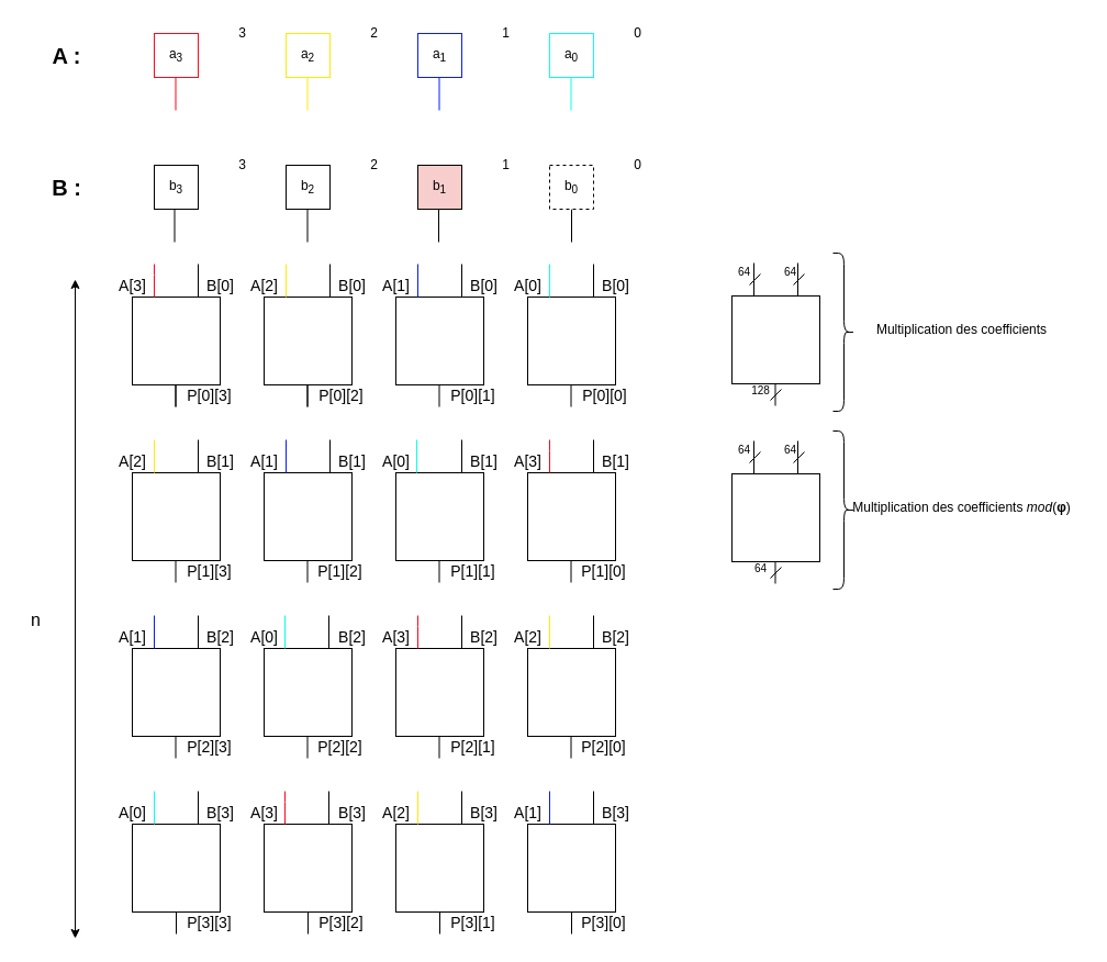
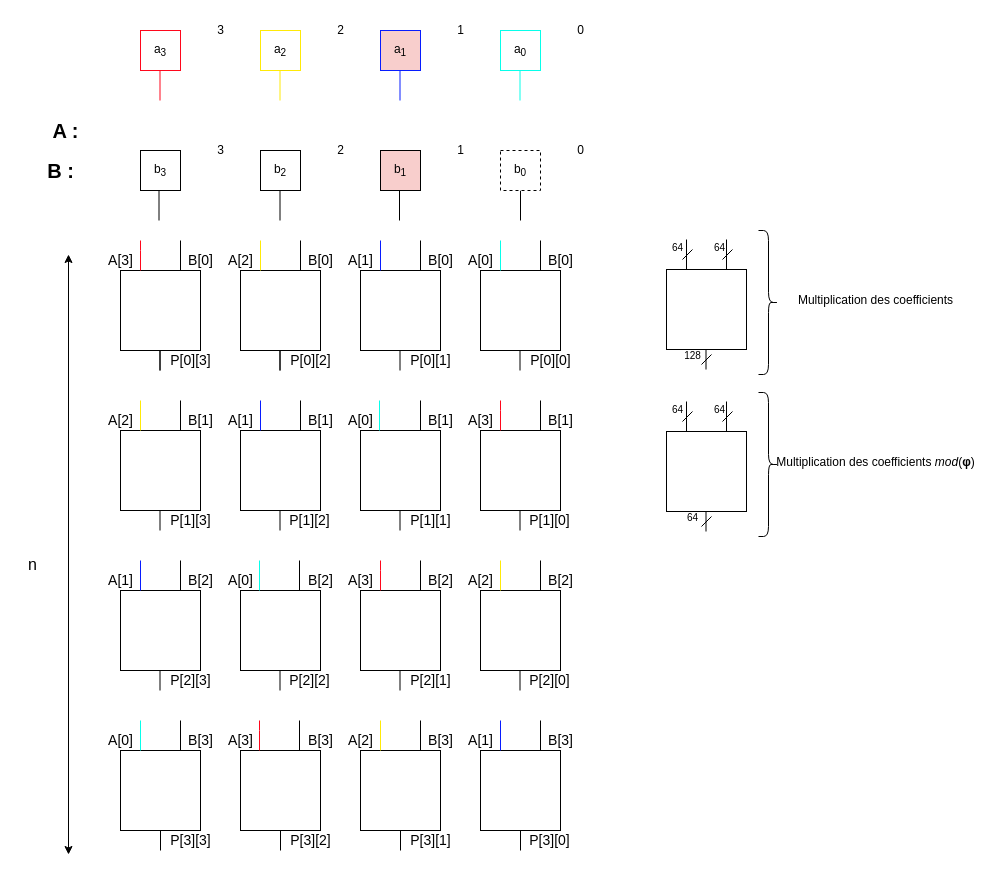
- <mxCell id="80" value="&lt;font size=&quot;1&quot;&gt;&lt;b style=&quot;font-size: 20px&quot;&gt;A :&lt;br&gt;&lt;/b&gt;&lt;/font&gt;" style="text;html=1;align=center;verticalAlign=middle;resizable=0;points=[];autosize=1;" parent="1" vertex="1"><mxGeometry x="40" y="40" width="40" height="20" as="geometry" /></mxCell>
+ <mxCell id="80" value="&lt;font size=&quot;1&quot;&gt;&lt;b style=&quot;font-size: 20px&quot;&gt;A :&lt;br&gt;&lt;/b&gt;&lt;/font&gt;" style="text;html=1;align=center;verticalAlign=middle;resizable=0;points=[];autosize=1;" parent="1" vertex="1"><mxGeometry x="45" y="120" width="40" height="20" as="geometry" /></mxCell>
- <mxCell id="8" value="a&lt;sub&gt;1&lt;/sub&gt;" style="rounded=0;whiteSpace=wrap;html=1;strokeColor=#071cff;" parent="1" vertex="1"><mxGeometry x="380" y="30" width="40" height="40" as="geometry" /></mxCell>
+ <mxCell id="8" value="a&lt;sub&gt;1&lt;/sub&gt;" style="rounded=0;whiteSpace=wrap;html=1;strokeColor=#071cff;fillColor=#f8cecc;" parent="1" vertex="1"><mxGeometry x="380" y="30" width="40" height="40" as="geometry" /></mxCell>
